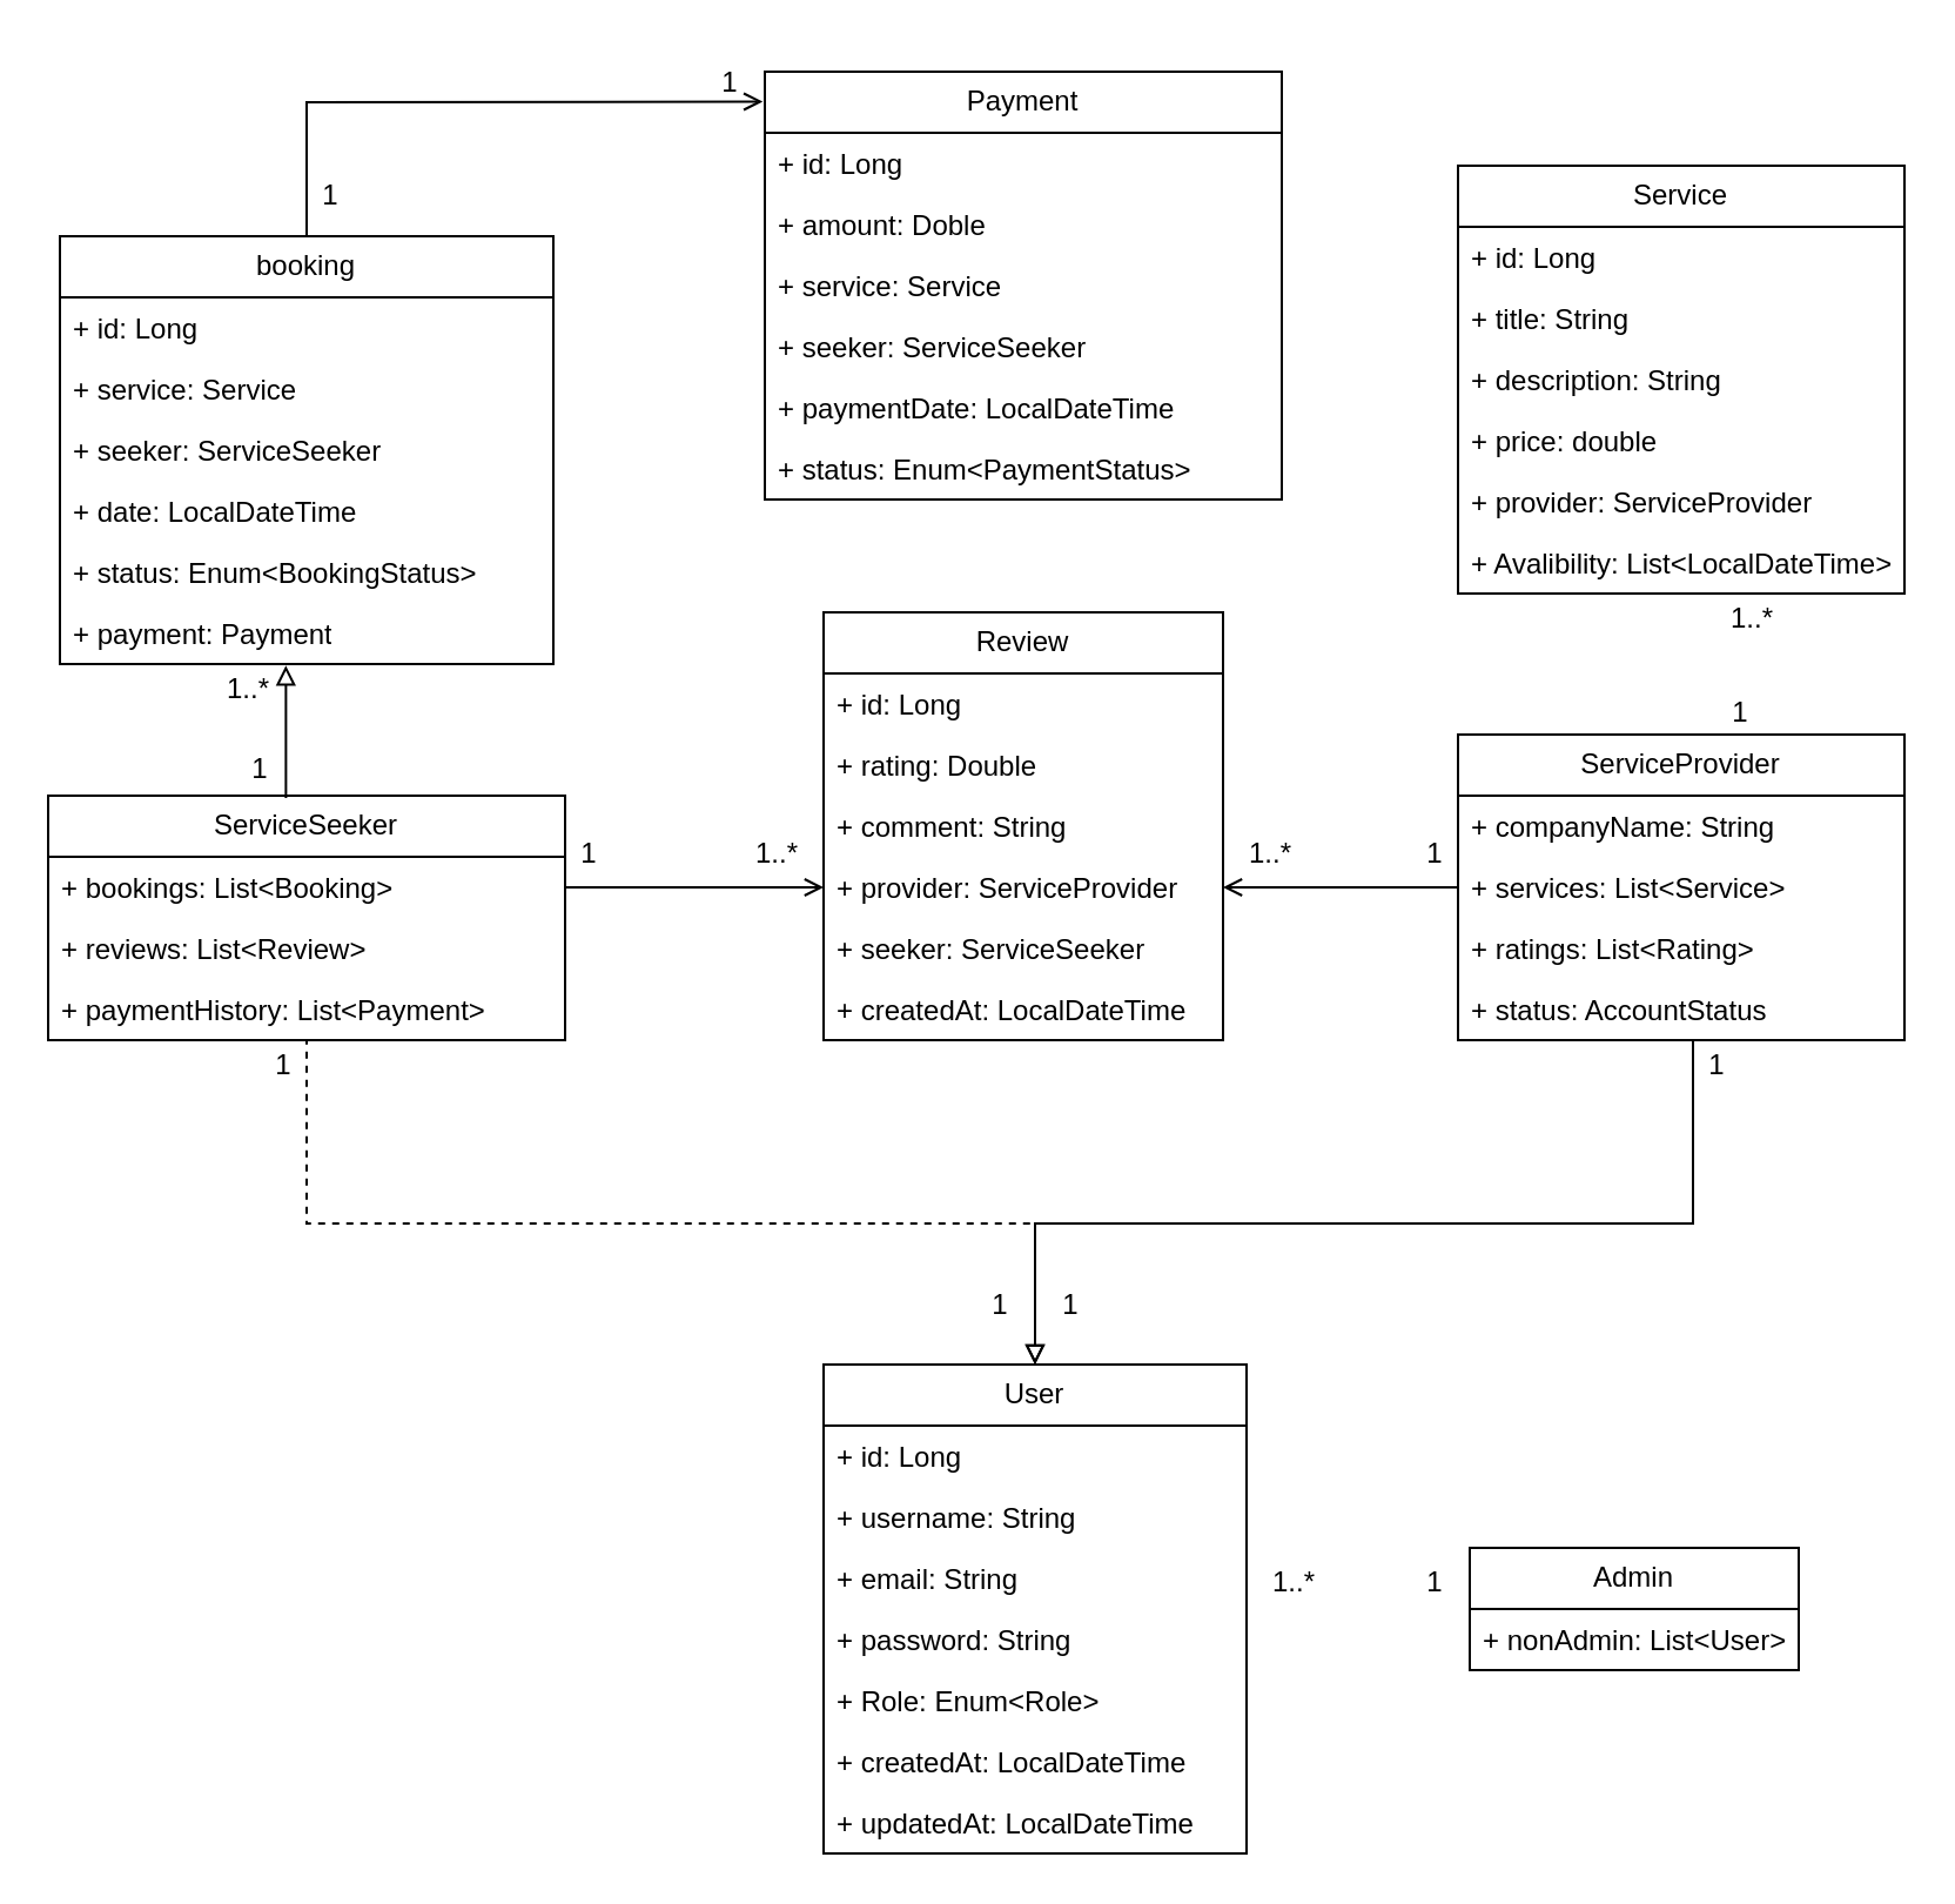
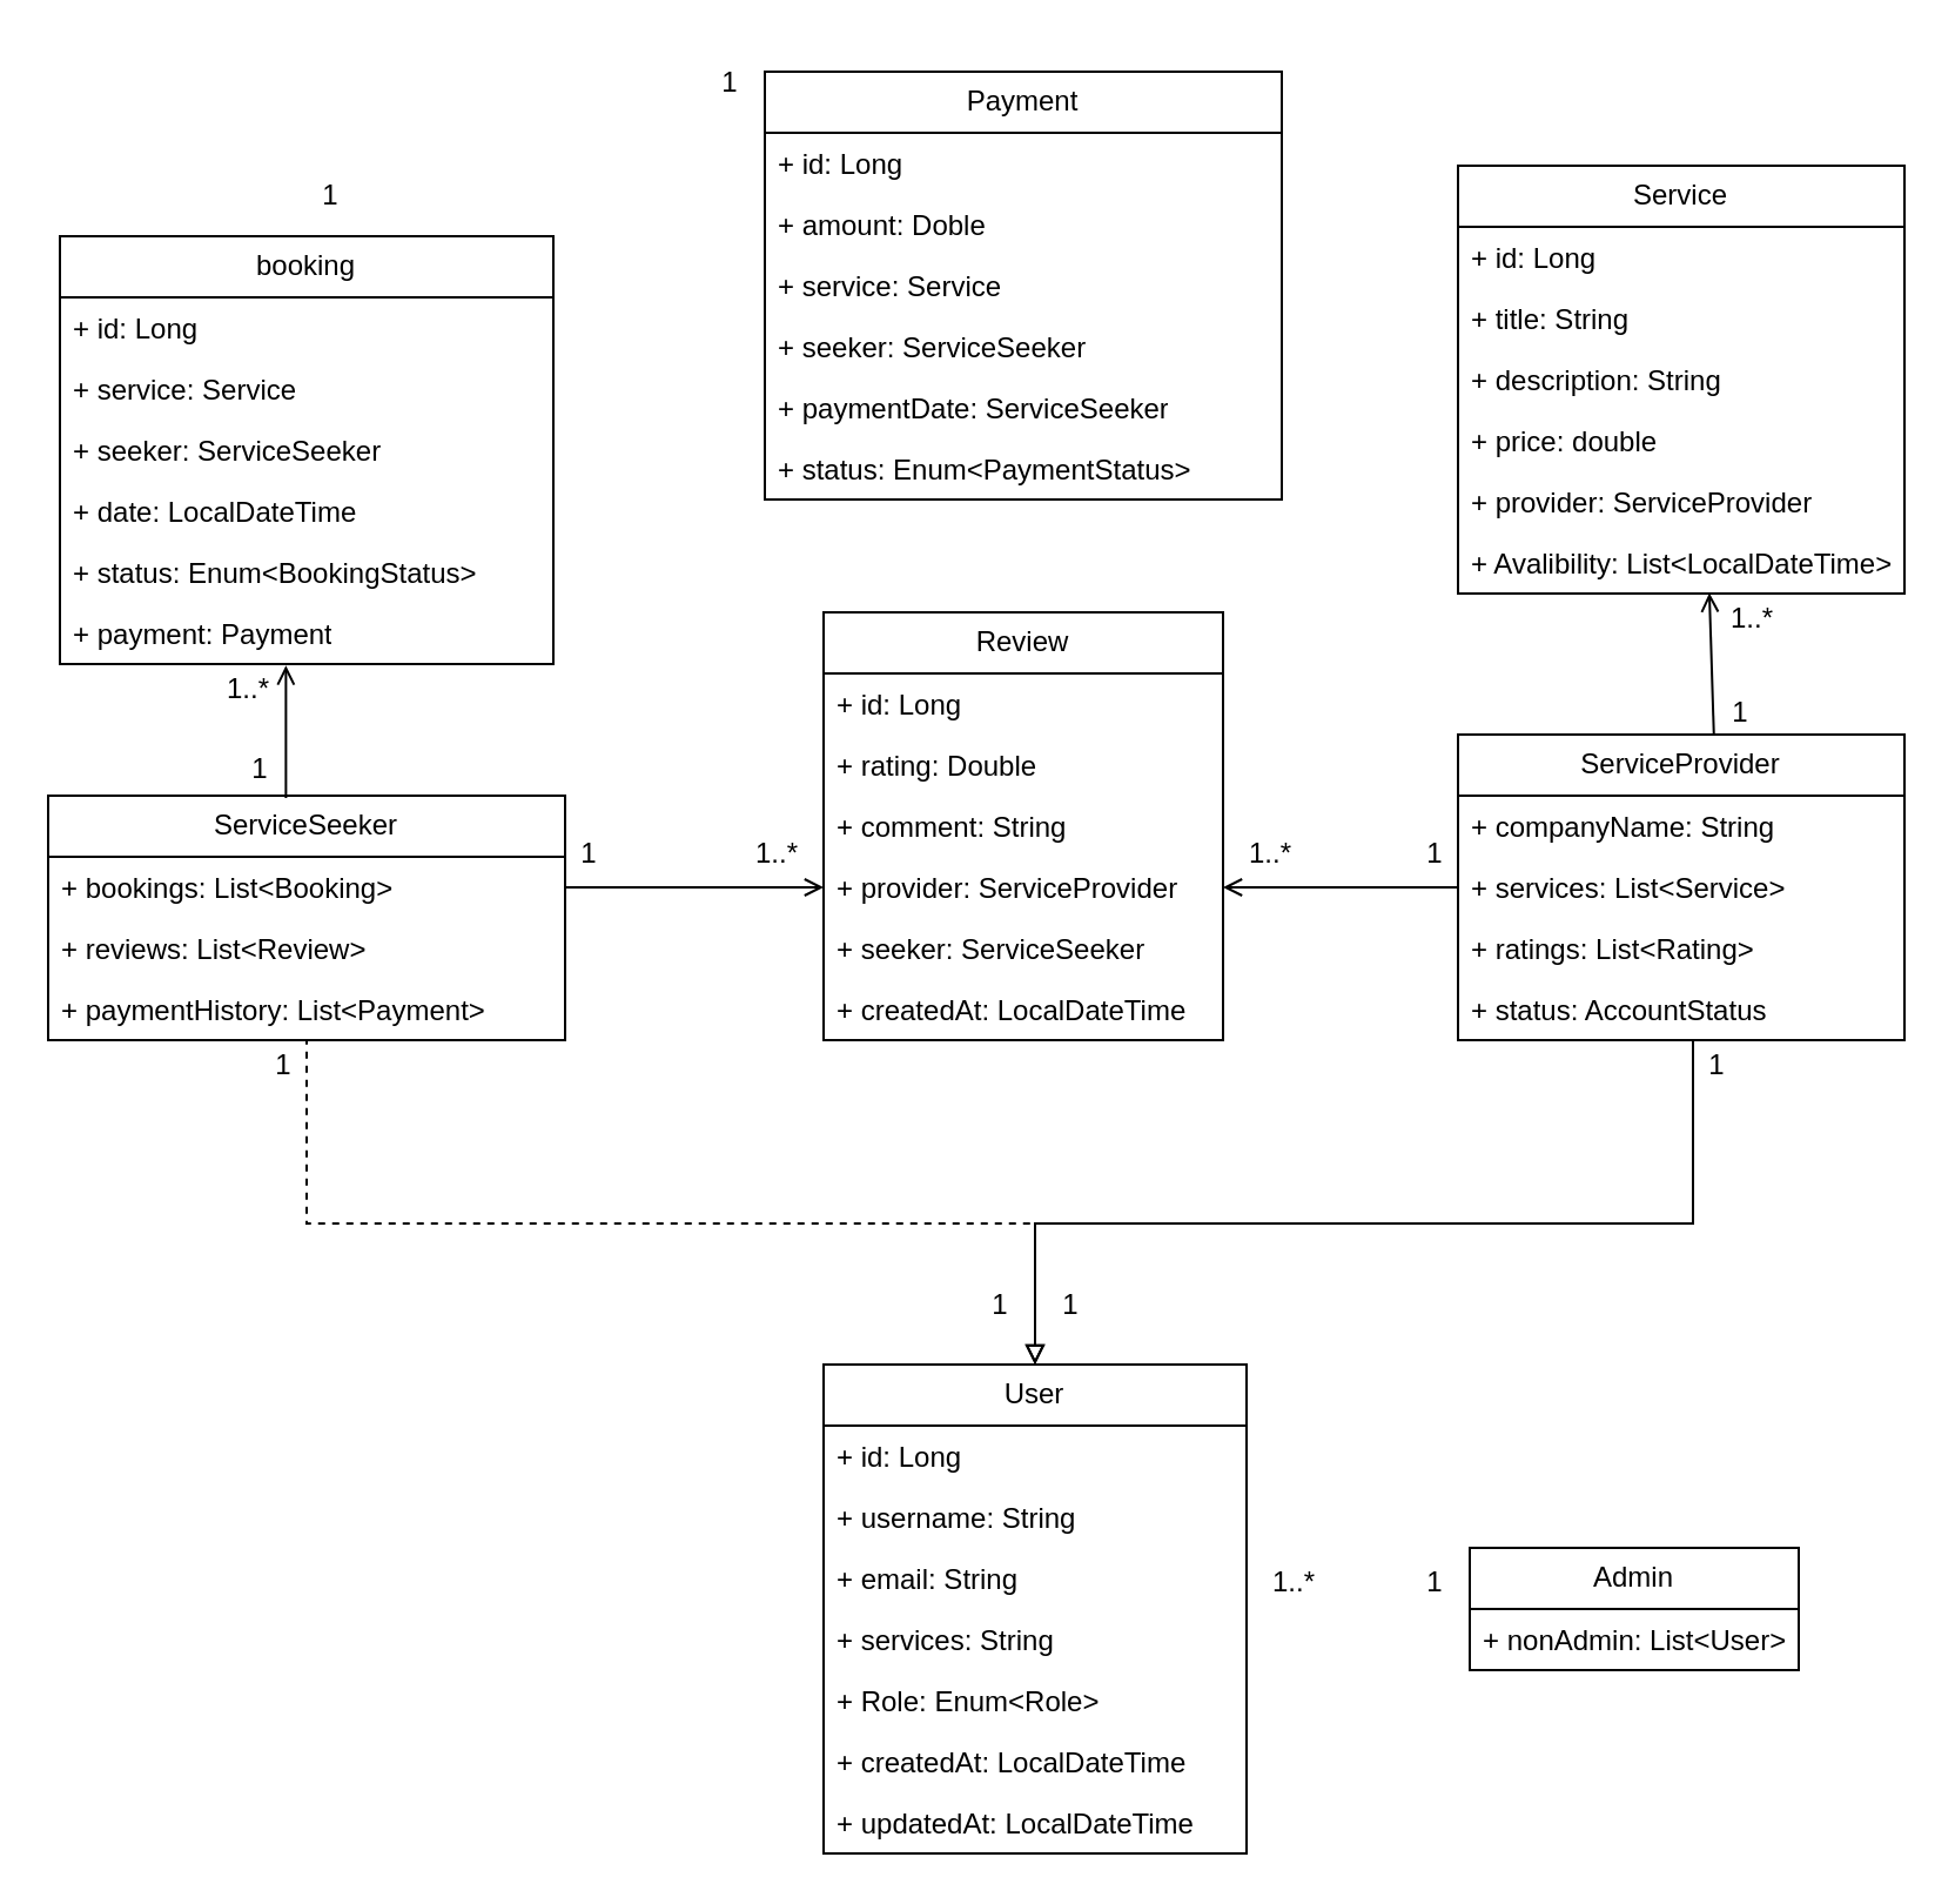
- <mxCell id="67" value="" style="endArrow=open;html=1;rounded=0;exitX=0.5;exitY=0;exitDx=0;exitDy=0;entryX=-0.004;entryY=0.07;entryDx=0;entryDy=0;entryPerimeter=0;endFill=0;" edge="1" parent="1" source="20" target="34"><mxGeometry width="50" height="50" relative="1" as="geometry"><mxPoint x="210" y="170" as="sourcePoint" /><mxPoint x="260" y="120" as="targetPoint" /><Array as="points"><mxPoint x="130" y="43" /></Array></mxGeometry></mxCell>
- <mxCell id="39" value="+ paymentDate: LocalDateTime" style="text;strokeColor=none;fillColor=none;align=left;verticalAlign=top;spacingLeft=4;spacingRight=4;overflow=hidden;rotatable=0;points=[[0,0.5],[1,0.5]];portConstraint=eastwest;whiteSpace=wrap;html=1;" vertex="1" parent="34"><mxGeometry y="130" width="220" height="26" as="geometry" /></mxCell>
+ <mxCell id="39" value="+ paymentDate: ServiceSeeker" style="text;strokeColor=none;fillColor=none;align=left;verticalAlign=top;spacingLeft=4;spacingRight=4;overflow=hidden;rotatable=0;points=[[0,0.5],[1,0.5]];portConstraint=eastwest;whiteSpace=wrap;html=1;" vertex="1" parent="34"><mxGeometry y="130" width="220" height="26" as="geometry" /></mxCell>
+ <mxCell id="52" value="" style="endArrow=open;html=1;rounded=0;entryX=0.563;entryY=0.99;entryDx=0;entryDy=0;entryPerimeter=0;exitX=0.573;exitY=-0.003;exitDx=0;exitDy=0;exitPerimeter=0;startArrow=none;startFill=0;endFill=0;" edge="1" parent="1" source="9" target="8"><mxGeometry width="50" height="50" relative="1" as="geometry"><mxPoint x="490" y="260" as="sourcePoint" /><mxPoint x="540" y="210" as="targetPoint" /></mxGeometry></mxCell>
- <mxCell id="54" value="" style="endArrow=block;html=1;rounded=0;entryX=0.458;entryY=1.026;entryDx=0;entryDy=0;entryPerimeter=0;exitX=0.46;exitY=0.009;exitDx=0;exitDy=0;exitPerimeter=0;endFill=0;" edge="1" parent="1" source="14" target="26"><mxGeometry width="50" height="50" relative="1" as="geometry"><mxPoint x="360" y="350" as="sourcePoint" /><mxPoint x="410" y="300" as="targetPoint" /></mxGeometry></mxCell>
+ <mxCell id="54" value="" style="endArrow=open;html=1;rounded=0;entryX=0.458;entryY=1.026;entryDx=0;entryDy=0;entryPerimeter=0;exitX=0.46;exitY=0.009;exitDx=0;exitDy=0;exitPerimeter=0;endFill=0;" edge="1" parent="1" source="14" target="26"><mxGeometry width="50" height="50" relative="1" as="geometry"><mxPoint x="360" y="350" as="sourcePoint" /><mxPoint x="410" y="300" as="targetPoint" /></mxGeometry></mxCell>
- <mxCell id="45" value="+ password: String" style="text;strokeColor=none;fillColor=none;align=left;verticalAlign=top;spacingLeft=4;spacingRight=4;overflow=hidden;rotatable=0;points=[[0,0.5],[1,0.5]];portConstraint=eastwest;whiteSpace=wrap;html=1;" vertex="1" parent="41"><mxGeometry y="104" width="180" height="26" as="geometry" /></mxCell>
+ <mxCell id="45" value="+ services: String" style="text;strokeColor=none;fillColor=none;align=left;verticalAlign=top;spacingLeft=4;spacingRight=4;overflow=hidden;rotatable=0;points=[[0,0.5],[1,0.5]];portConstraint=eastwest;whiteSpace=wrap;html=1;" vertex="1" parent="41"><mxGeometry y="104" width="180" height="26" as="geometry" /></mxCell>
